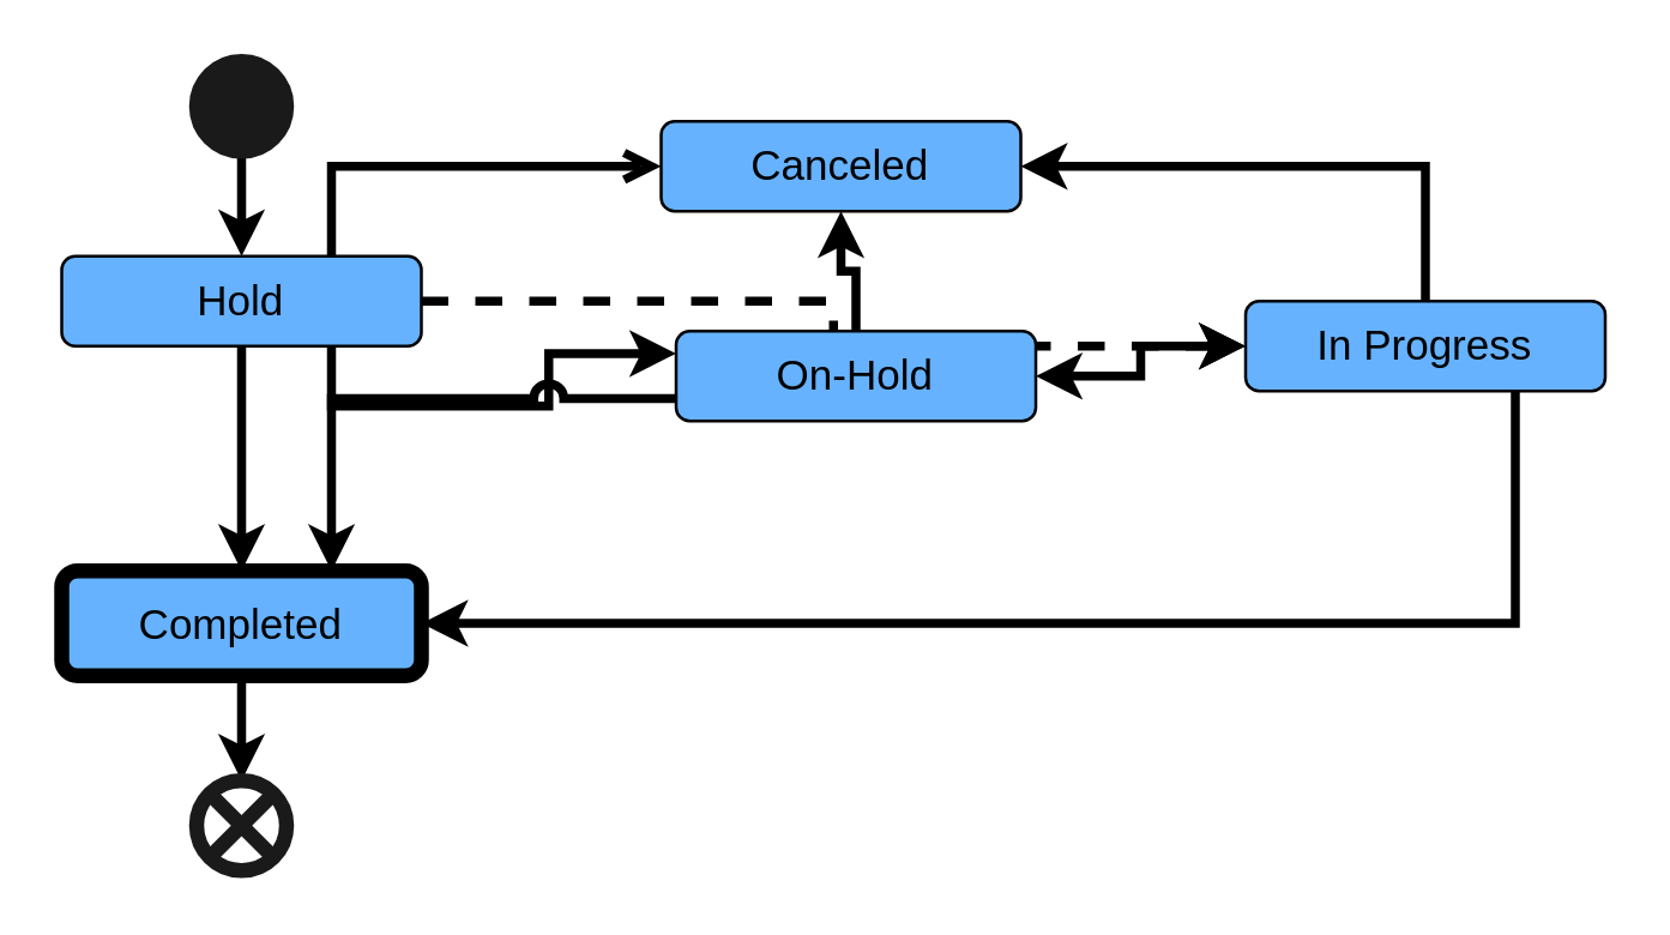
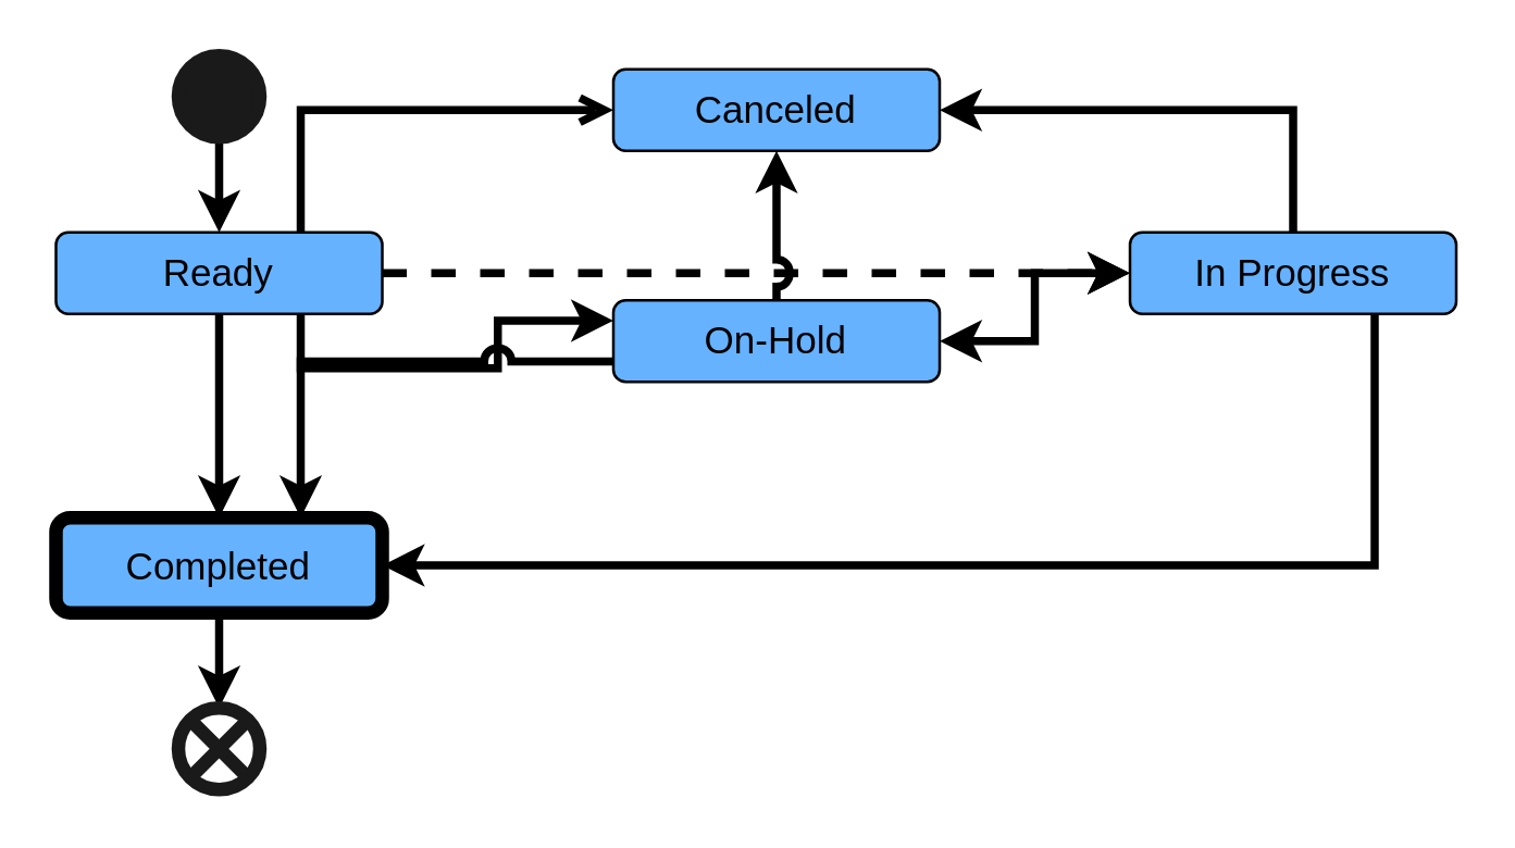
- <mxCell id="3" value="&lt;font style=&quot;font-size: 14px;&quot;&gt;Canceled&lt;/font&gt;" style="rounded=1;whiteSpace=wrap;html=1;fillColor=#66B2FF;" vertex="1" parent="1"><mxGeometry x="220" y="40" width="120" height="30" as="geometry" /></mxCell>
+ <mxCell id="3" value="&lt;font style=&quot;font-size: 14px;&quot;&gt;Canceled&lt;/font&gt;" style="rounded=1;whiteSpace=wrap;html=1;fillColor=#66B2FF;" vertex="1" parent="1"><mxGeometry x="225" y="25" width="120" height="30" as="geometry" /></mxCell>
- <mxCell id="8" value="&lt;span style=&quot;font-size: 14px;&quot;&gt;Hold&lt;/span&gt;" style="rounded=1;whiteSpace=wrap;html=1;fillColor=#66B2FF;" vertex="1" parent="1"><mxGeometry x="20" y="85" width="120" height="30" as="geometry" /></mxCell>
+ <mxCell id="8" value="&lt;span style=&quot;font-size: 14px;&quot;&gt;Ready&lt;/span&gt;" style="rounded=1;whiteSpace=wrap;html=1;fillColor=#66B2FF;" vertex="1" parent="1"><mxGeometry x="20" y="85" width="120" height="30" as="geometry" /></mxCell>
- <mxCell id="10" value="&lt;span style=&quot;font-size: 14px;&quot;&gt;In Progress&lt;/span&gt;" style="rounded=1;whiteSpace=wrap;html=1;fillColor=#66B2FF;" vertex="1" parent="1"><mxGeometry x="415" y="100" width="120" height="30" as="geometry" /></mxCell>
+ <mxCell id="10" value="&lt;span style=&quot;font-size: 14px;&quot;&gt;In Progress&lt;/span&gt;" style="rounded=1;whiteSpace=wrap;html=1;fillColor=#66B2FF;" vertex="1" parent="1"><mxGeometry x="415" y="85" width="120" height="30" as="geometry" /></mxCell>
